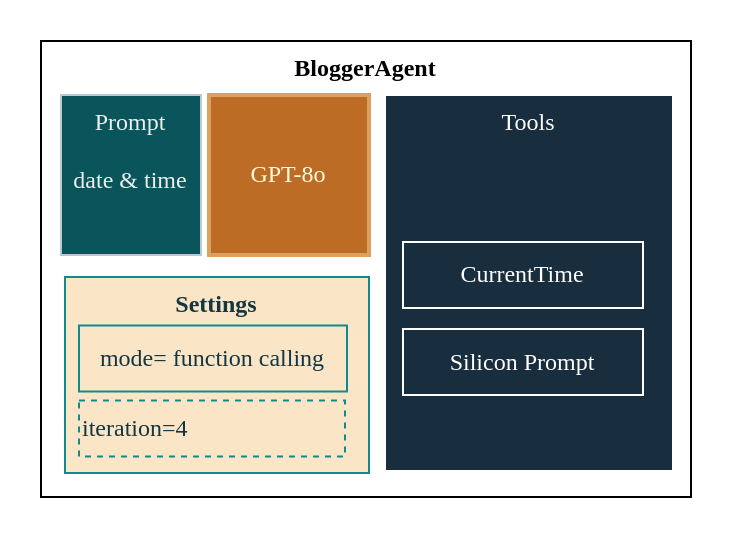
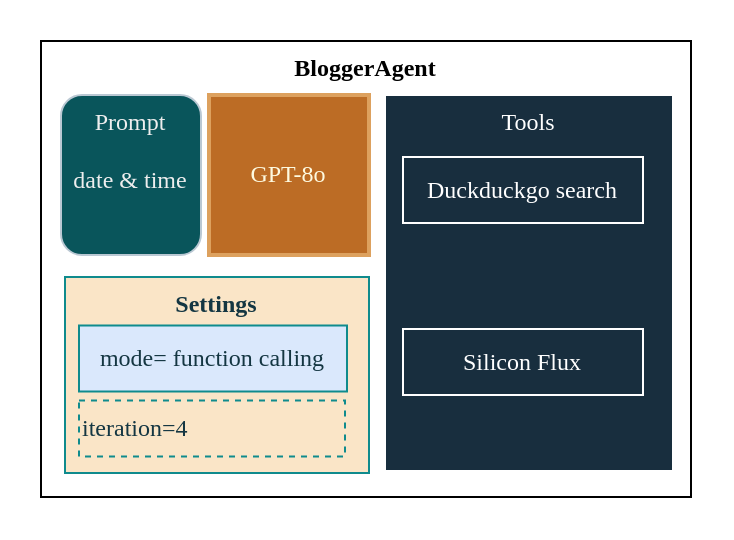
- <mxCell id="3" value="Prompt&lt;div&gt;&lt;br&gt;&lt;div&gt;date &amp;amp; time&lt;/div&gt;&lt;/div&gt;" style="rounded=0;whiteSpace=wrap;html=1;verticalAlign=top;labelBackgroundColor=none;fillColor=#09555B;strokeColor=#BAC8D3;fontColor=#EEEEEE;fontFamily=Nunito;" vertex="1" parent="1"><mxGeometry x="30" y="47" width="70" height="80" as="geometry" /></mxCell>
+ <mxCell id="3" value="Prompt&lt;div&gt;&lt;br&gt;&lt;div&gt;date &amp;amp; time&lt;/div&gt;&lt;/div&gt;" style="whiteSpace=wrap;html=1;verticalAlign=top;labelBackgroundColor=none;fillColor=#09555B;strokeColor=#BAC8D3;fontColor=#EEEEEE;fontFamily=Nunito;rounded=1;" vertex="1" parent="1"><mxGeometry x="30" y="47" width="70" height="80" as="geometry" /></mxCell>
+ <mxCell id="5" value="Duckduckgo search" style="rounded=0;whiteSpace=wrap;html=1;labelBackgroundColor=none;fillColor=#182E3E;strokeColor=#FFFFFF;fontColor=#FFFFFF;fontFamily=Nunito;" vertex="1" parent="1"><mxGeometry x="201" y="78" width="120" height="33" as="geometry" /></mxCell>
- <mxCell id="6" value="CurrentTime" style="rounded=0;whiteSpace=wrap;html=1;labelBackgroundColor=none;fillColor=#182E3E;strokeColor=#FFFFFF;fontColor=#FFFFFF;fontFamily=Nunito;" vertex="1" parent="1"><mxGeometry x="201" y="120.5" width="120" height="33" as="geometry" /></mxCell>
- <mxCell id="9" value="mode= function calling" style="rounded=0;whiteSpace=wrap;html=1;labelBackgroundColor=none;fillColor=#FAE5C7;strokeColor=#0F8B8D;fontColor=#143642;fontFamily=Nunito;" vertex="1" parent="1"><mxGeometry x="39" y="162.25" width="134" height="33" as="geometry" /></mxCell>
+ <mxCell id="9" value="mode= function calling" style="rounded=0;whiteSpace=wrap;html=1;labelBackgroundColor=none;fillColor=#dae8fc;strokeColor=#0F8B8D;fontColor=#143642;fontFamily=Nunito;" vertex="1" parent="1"><mxGeometry x="39" y="162.25" width="134" height="33" as="geometry" /></mxCell>
- <mxCell id="7" value="Silicon Prompt" style="rounded=0;whiteSpace=wrap;html=1;labelBackgroundColor=none;fillColor=#182E3E;strokeColor=#FFFFFF;fontColor=#FFFFFF;fontFamily=Nunito;" vertex="1" parent="1"><mxGeometry x="201" y="164" width="120" height="33" as="geometry" /></mxCell>
+ <mxCell id="7" value="Silicon Flux" style="rounded=0;whiteSpace=wrap;html=1;labelBackgroundColor=none;fillColor=#182E3E;strokeColor=#FFFFFF;fontColor=#FFFFFF;fontFamily=Nunito;" vertex="1" parent="1"><mxGeometry x="201" y="164" width="120" height="33" as="geometry" /></mxCell>
